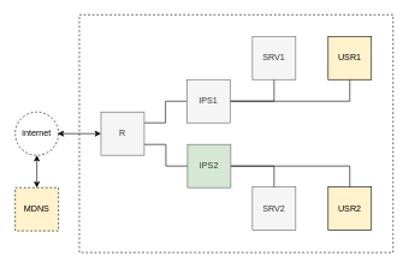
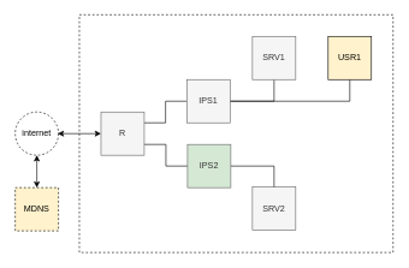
- <mxCell id="14" style="edgeStyle=orthogonalEdgeStyle;rounded=0;orthogonalLoop=1;jettySize=auto;html=1;exitX=1;exitY=0.5;exitDx=0;exitDy=0;entryX=0.5;entryY=0;entryDx=0;entryDy=0;startArrow=none;startFill=0;endArrow=none;endFill=0;" edge="1" parent="1" source="15" target="12"><mxGeometry relative="1" as="geometry" /></mxCell>
- <mxCell id="12" value="USR2" style="whiteSpace=wrap;html=1;aspect=fixed;fillColor=#fff2cc;strokeColor=#000000;" vertex="1" parent="1"><mxGeometry x="454" y="259" width="60" height="60" as="geometry" /></mxCell>
